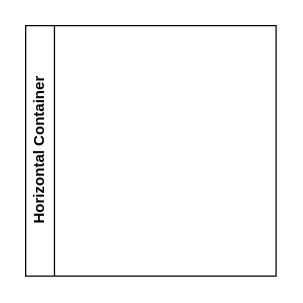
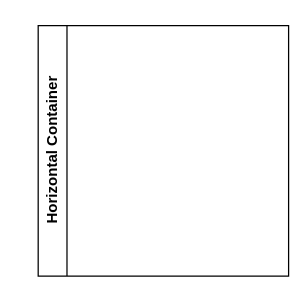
- <mxCell id="2" value="Horizontal Container" style="swimlane;horizontal=0;whiteSpace=wrap;html=1;" vertex="1" parent="1"><mxGeometry x="20" y="20" width="200" height="200" as="geometry" /></mxCell>
+ <mxCell id="2" value="Horizontal Container" style="swimlane;horizontal=0;whiteSpace=wrap;html=1;" vertex="1" parent="1"><mxGeometry x="30" y="20" width="200" height="200" as="geometry" /></mxCell>
